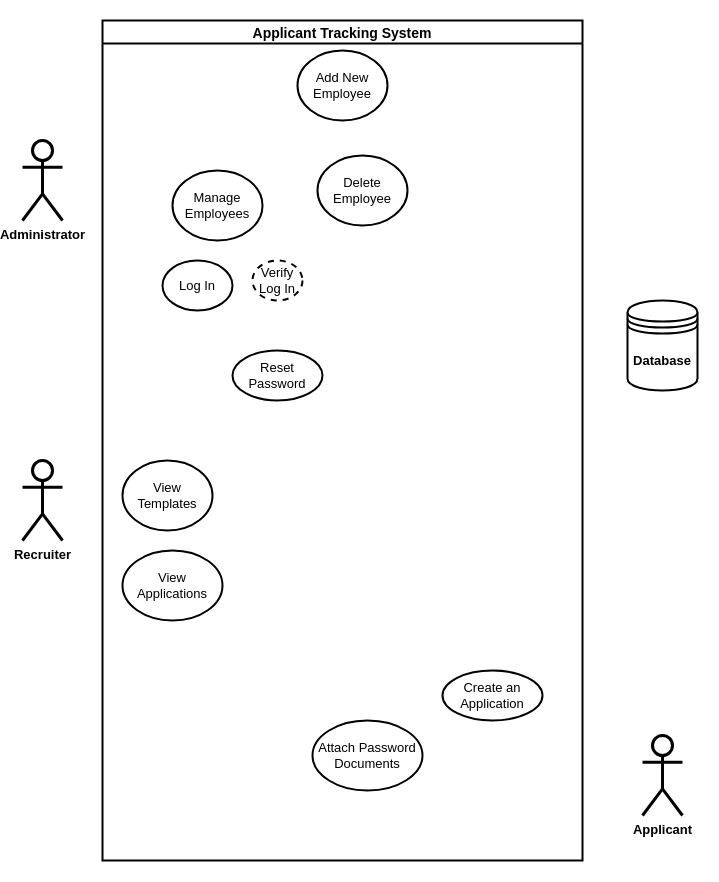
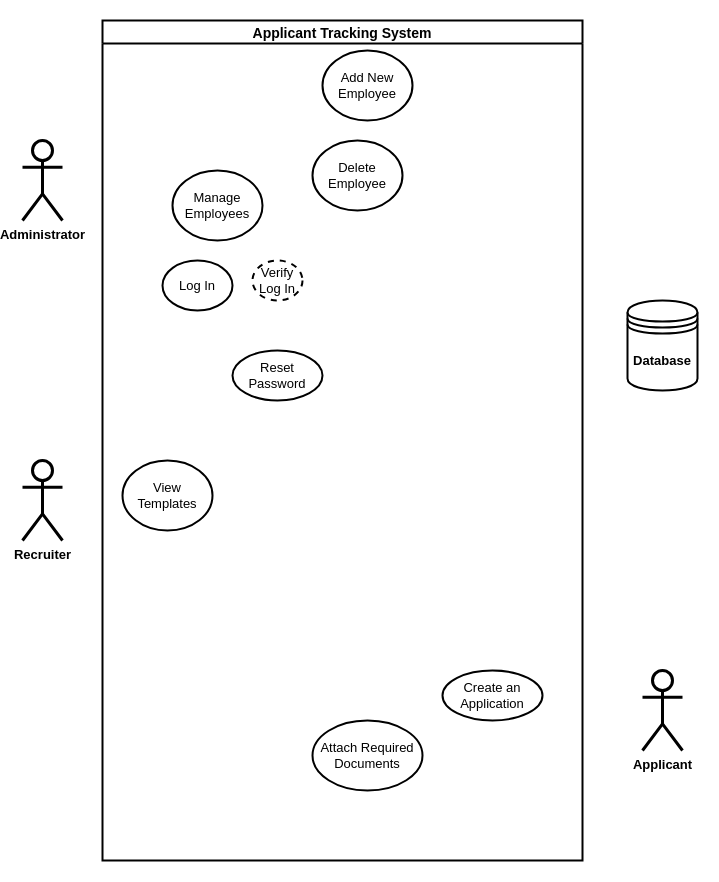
- <mxCell id="4" value="&lt;span style=&quot;font-size: 13px&quot;&gt;Add New Employee&lt;/span&gt;" style="ellipse;whiteSpace=wrap;html=1;strokeWidth=2;fillColor=none;fontFamily=Helvetica;" vertex="1" parent="2"><mxGeometry x="195" y="30" width="90" height="70" as="geometry" /></mxCell>
+ <mxCell id="4" value="&lt;span style=&quot;font-size: 13px&quot;&gt;Add New Employee&lt;/span&gt;" style="ellipse;whiteSpace=wrap;html=1;strokeWidth=2;fillColor=none;fontFamily=Helvetica;" vertex="1" parent="2"><mxGeometry x="220" y="30" width="90" height="70" as="geometry" /></mxCell>
- <mxCell id="5" value="&lt;span style=&quot;font-size: 13px&quot;&gt;Delete Employee&lt;/span&gt;" style="ellipse;whiteSpace=wrap;html=1;strokeWidth=2;fillColor=none;fontFamily=Helvetica;" vertex="1" parent="2"><mxGeometry x="215" y="135" width="90" height="70" as="geometry" /></mxCell>
+ <mxCell id="5" value="&lt;span style=&quot;font-size: 13px&quot;&gt;Delete Employee&lt;/span&gt;" style="ellipse;whiteSpace=wrap;html=1;strokeWidth=2;fillColor=none;fontFamily=Helvetica;" vertex="1" parent="2"><mxGeometry x="210" y="120" width="90" height="70" as="geometry" /></mxCell>
- <mxCell id="6" value="&lt;span style=&quot;font-size: 13px&quot;&gt;View Applications&lt;/span&gt;" style="ellipse;whiteSpace=wrap;html=1;strokeWidth=2;fillColor=none;fontFamily=Helvetica;" vertex="1" parent="2"><mxGeometry x="20" y="530" width="100" height="70" as="geometry" /></mxCell>
- <mxCell id="12" value="&lt;span style=&quot;font-size: 13px&quot;&gt;Attach Password Documents&lt;/span&gt;" style="ellipse;whiteSpace=wrap;html=1;strokeWidth=2;fillColor=none;fontFamily=Helvetica;" vertex="1" parent="2"><mxGeometry x="210" y="700" width="110" height="70" as="geometry" /></mxCell>
+ <mxCell id="12" value="&lt;span style=&quot;font-size: 13px&quot;&gt;Attach Required Documents&lt;/span&gt;" style="ellipse;whiteSpace=wrap;html=1;strokeWidth=2;fillColor=none;fontFamily=Helvetica;" vertex="1" parent="2"><mxGeometry x="210" y="700" width="110" height="70" as="geometry" /></mxCell>
- <mxCell id="16" value="&lt;b&gt;&lt;font style=&quot;font-size: 13px&quot;&gt;Applicant&lt;/font&gt;&lt;/b&gt;" style="shape=umlActor;verticalLabelPosition=bottom;verticalAlign=top;html=1;outlineConnect=0;strokeWidth=3;fontFamily=Helvetica;" vertex="1" parent="1"><mxGeometry x="640" y="735" width="40" height="80" as="geometry" /></mxCell>
+ <mxCell id="16" value="&lt;b&gt;&lt;font style=&quot;font-size: 13px&quot;&gt;Applicant&lt;/font&gt;&lt;/b&gt;" style="shape=umlActor;verticalLabelPosition=bottom;verticalAlign=top;html=1;outlineConnect=0;strokeWidth=3;fontFamily=Helvetica;" vertex="1" parent="1"><mxGeometry x="640" y="670" width="40" height="80" as="geometry" /></mxCell>
